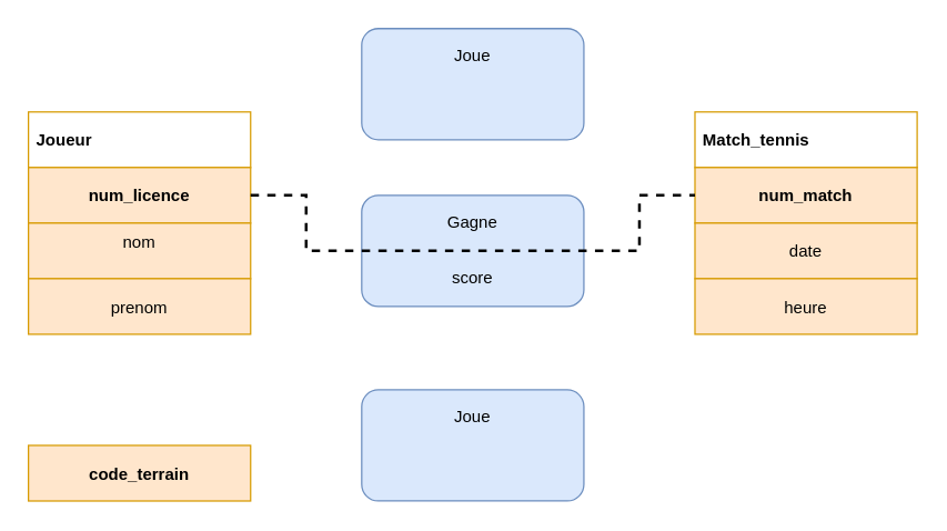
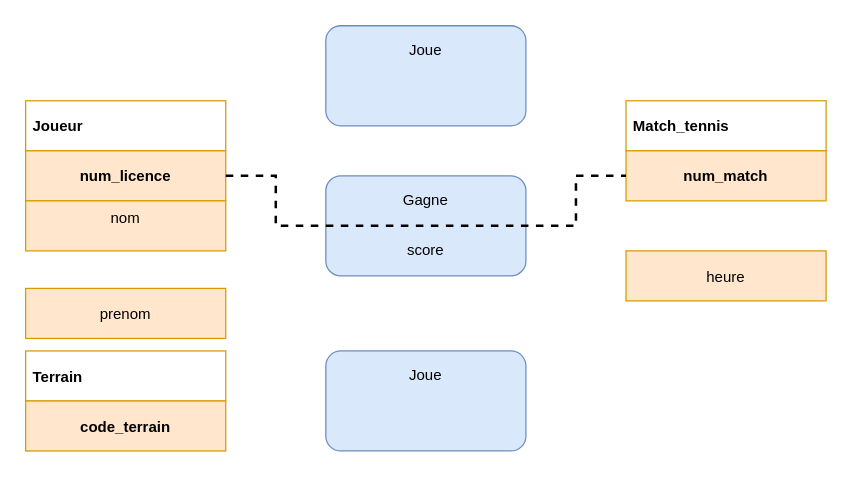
- <mxCell id="19" value="date" style="text;align=center;verticalAlign=middle;spacingLeft=4;spacingRight=4;overflow=hidden;rotatable=0;points=[[0,0.5],[1,0.5]];portConstraint=eastwest;fontStyle=0;fillColor=#ffe6cc;strokeColor=#d79b00;" vertex="1" parent="1"><mxGeometry x="500" y="160" width="160" height="40" as="geometry" /></mxCell>
- <mxCell id="18" value="prenom" style="text;align=center;verticalAlign=middle;spacingLeft=4;spacingRight=4;overflow=hidden;rotatable=0;points=[[0,0.5],[1,0.5]];portConstraint=eastwest;fontStyle=0;fillColor=#ffe6cc;strokeColor=#d79b00;" vertex="1" parent="1"><mxGeometry x="20" y="200" width="160" height="40" as="geometry" /></mxCell>
+ <mxCell id="18" value="prenom" style="text;align=center;verticalAlign=middle;spacingLeft=4;spacingRight=4;overflow=hidden;rotatable=0;points=[[0,0.5],[1,0.5]];portConstraint=eastwest;fontStyle=0;fillColor=#ffe6cc;strokeColor=#d79b00;" vertex="1" parent="1"><mxGeometry x="20" y="230" width="160" height="40" as="geometry" /></mxCell>
+ <mxCell id="22" value="Terrain" style="text;align=left;verticalAlign=middle;spacingLeft=4;spacingRight=4;overflow=hidden;rotatable=0;points=[[0,0.5],[1,0.5]];portConstraint=eastwest;fontStyle=1;strokeColor=#d79b00;fillColor=#ffffff;" vertex="1" parent="21"><mxGeometry width="160" height="40" as="geometry" /></mxCell>
